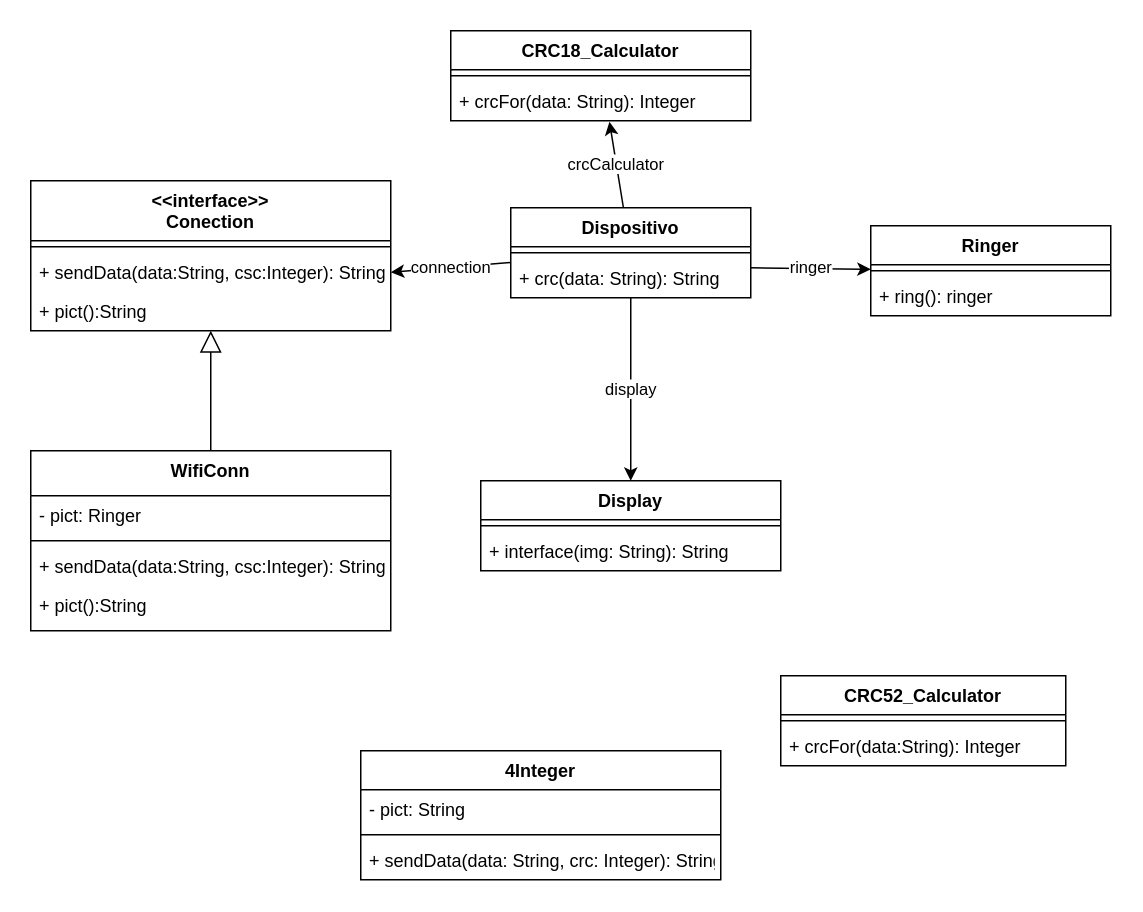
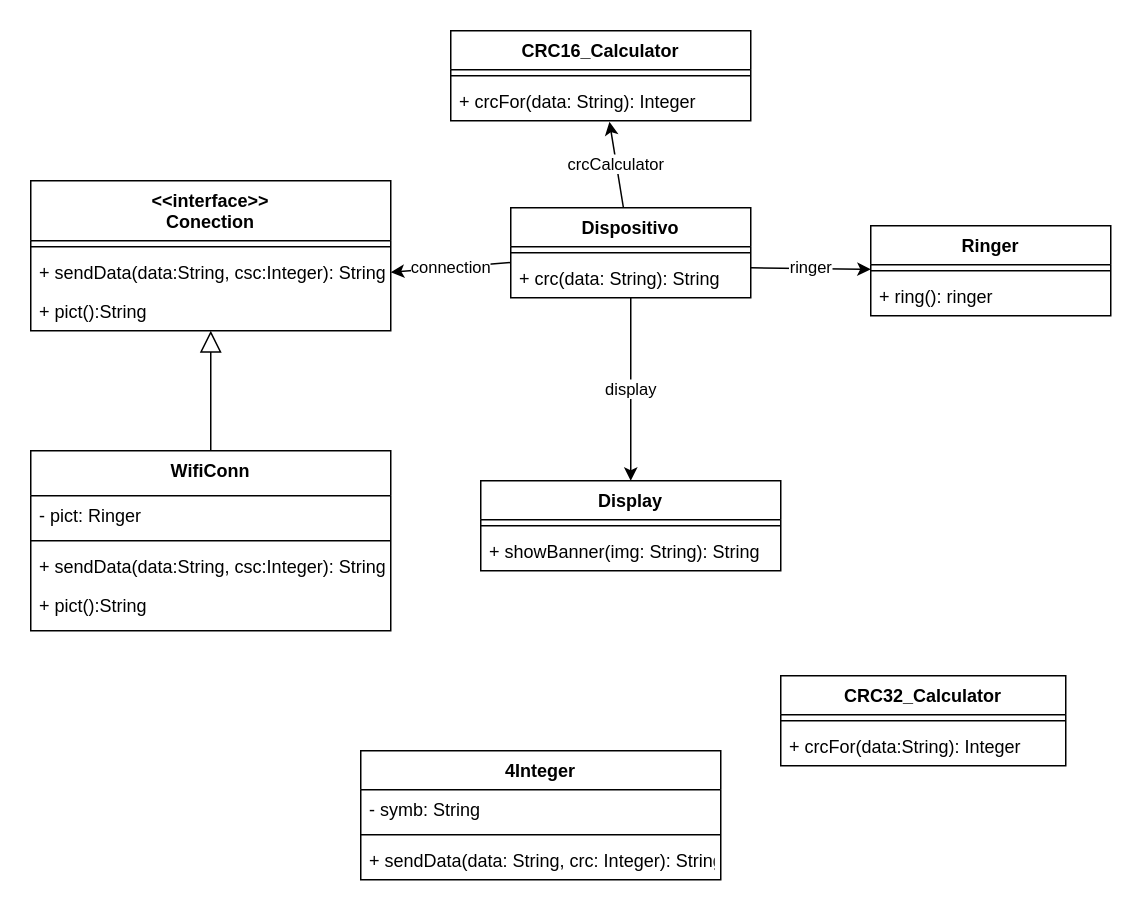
- <mxCell id="28" value="CRC18_Calculator" style="swimlane;fontStyle=1;align=center;verticalAlign=top;childLayout=stackLayout;horizontal=1;startSize=26;horizontalStack=0;resizeParent=1;resizeParentMax=0;resizeLast=0;collapsible=1;marginBottom=0;" vertex="1" parent="1"><mxGeometry x="300" y="20" width="200" height="60" as="geometry" /></mxCell>
+ <mxCell id="28" value="CRC16_Calculator" style="swimlane;fontStyle=1;align=center;verticalAlign=top;childLayout=stackLayout;horizontal=1;startSize=26;horizontalStack=0;resizeParent=1;resizeParentMax=0;resizeLast=0;collapsible=1;marginBottom=0;" vertex="1" parent="1"><mxGeometry x="300" y="20" width="200" height="60" as="geometry" /></mxCell>
- <mxCell id="4" value="+ interface(img: String): String" style="text;strokeColor=none;fillColor=none;align=left;verticalAlign=top;spacingLeft=4;spacingRight=4;overflow=hidden;rotatable=0;points=[[0,0.5],[1,0.5]];portConstraint=eastwest;" vertex="1" parent="2"><mxGeometry y="34" width="200" height="26" as="geometry" /></mxCell>
+ <mxCell id="4" value="+ showBanner(img: String): String" style="text;strokeColor=none;fillColor=none;align=left;verticalAlign=top;spacingLeft=4;spacingRight=4;overflow=hidden;rotatable=0;points=[[0,0.5],[1,0.5]];portConstraint=eastwest;" vertex="1" parent="2"><mxGeometry y="34" width="200" height="26" as="geometry" /></mxCell>
- <mxCell id="25" value="CRC52_Calculator" style="swimlane;fontStyle=1;align=center;verticalAlign=top;childLayout=stackLayout;horizontal=1;startSize=26;horizontalStack=0;resizeParent=1;resizeParentMax=0;resizeLast=0;collapsible=1;marginBottom=0;" vertex="1" parent="1"><mxGeometry x="520" y="450" width="190" height="60" as="geometry" /></mxCell>
+ <mxCell id="25" value="CRC32_Calculator" style="swimlane;fontStyle=1;align=center;verticalAlign=top;childLayout=stackLayout;horizontal=1;startSize=26;horizontalStack=0;resizeParent=1;resizeParentMax=0;resizeLast=0;collapsible=1;marginBottom=0;" vertex="1" parent="1"><mxGeometry x="520" y="450" width="190" height="60" as="geometry" /></mxCell>
- <mxCell id="6" value="- pict: String" style="text;strokeColor=none;fillColor=none;align=left;verticalAlign=top;spacingLeft=4;spacingRight=4;overflow=hidden;rotatable=0;points=[[0,0.5],[1,0.5]];portConstraint=eastwest;" vertex="1" parent="5"><mxGeometry y="26" width="240" height="26" as="geometry" /></mxCell>
+ <mxCell id="6" value="- symb: String" style="text;strokeColor=none;fillColor=none;align=left;verticalAlign=top;spacingLeft=4;spacingRight=4;overflow=hidden;rotatable=0;points=[[0,0.5],[1,0.5]];portConstraint=eastwest;" vertex="1" parent="5"><mxGeometry y="26" width="240" height="26" as="geometry" /></mxCell>
